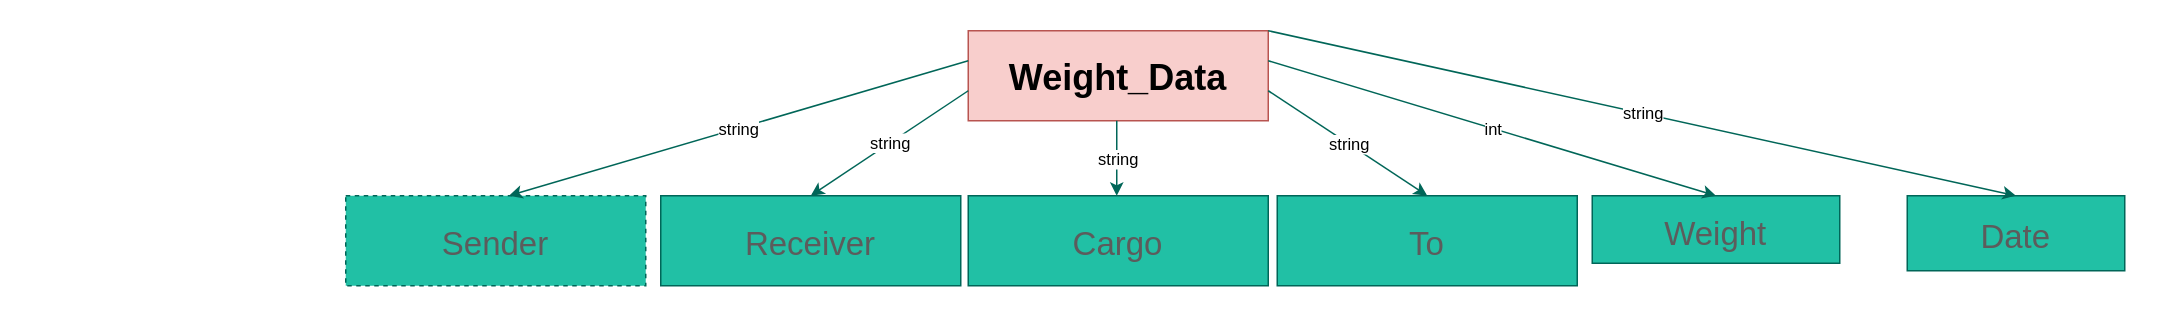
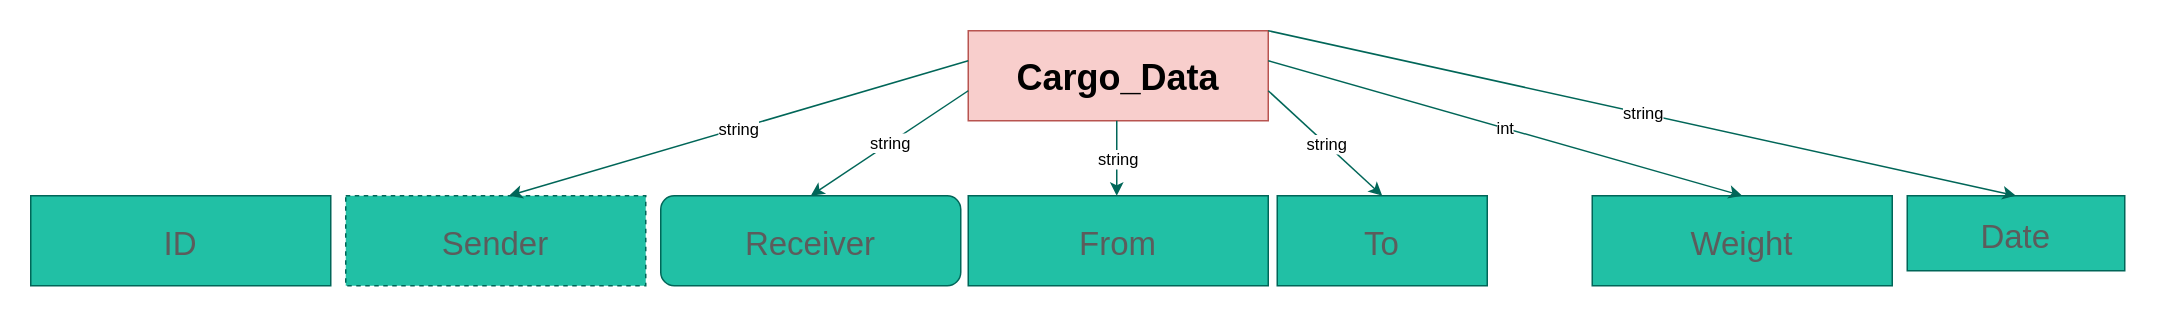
- <mxCell id="9" value="&lt;font size=&quot;1&quot;&gt;&lt;b style=&quot;font-size: 24px&quot;&gt;Weight_Data&lt;/b&gt;&lt;/font&gt;" style="rounded=0;whiteSpace=wrap;html=1;sketch=0;strokeColor=#b85450;fillColor=#f8cecc;fontFamily=Helvetica;fontSize=29;" vertex="1" parent="1"><mxGeometry x="645" y="20" width="200" height="60" as="geometry" /></mxCell>
+ <mxCell id="9" value="&lt;font size=&quot;1&quot;&gt;&lt;b style=&quot;font-size: 24px&quot;&gt;Cargo_Data&lt;/b&gt;&lt;/font&gt;" style="rounded=0;whiteSpace=wrap;html=1;sketch=0;strokeColor=#b85450;fillColor=#f8cecc;fontFamily=Helvetica;fontSize=29;" vertex="1" parent="1"><mxGeometry x="645" y="20" width="200" height="60" as="geometry" /></mxCell>
- <mxCell id="7" value="&lt;span style=&quot;font-size: 22px&quot;&gt;Weight&lt;/span&gt;" style="rounded=0;whiteSpace=wrap;html=1;sketch=0;strokeColor=#006658;fillColor=#21C0A5;fontFamily=Helvetica;fontSize=29;fontColor=#5C5C5C;" vertex="1" parent="1"><mxGeometry x="1061" y="130" width="165" height="45" as="geometry" /></mxCell>
+ <mxCell id="7" value="&lt;span style=&quot;font-size: 22px&quot;&gt;Weight&lt;/span&gt;" style="rounded=0;whiteSpace=wrap;html=1;sketch=0;strokeColor=#006658;fillColor=#21C0A5;fontFamily=Helvetica;fontSize=29;fontColor=#5C5C5C;" vertex="1" parent="1"><mxGeometry x="1061" y="130" width="200" height="60" as="geometry" /></mxCell>
+ <mxCell id="2" value="&lt;font style=&quot;font-size: 22px&quot;&gt;ID&lt;/font&gt;" style="rounded=0;whiteSpace=wrap;html=1;sketch=0;strokeColor=#006658;fillColor=#21C0A5;fontFamily=Helvetica;fontSize=29;fontColor=#5C5C5C;" vertex="1" parent="1"><mxGeometry x="20" y="130" width="200" height="60" as="geometry" /></mxCell>
- <mxCell id="8" value="&lt;span style=&quot;font-size: 22px&quot;&gt;Receiver&lt;/span&gt;" style="rounded=0;whiteSpace=wrap;html=1;sketch=0;strokeColor=#006658;fillColor=#21C0A5;fontFamily=Helvetica;fontSize=29;fontColor=#5C5C5C;" vertex="1" parent="1"><mxGeometry x="440" y="130" width="200" height="60" as="geometry" /></mxCell>
+ <mxCell id="8" value="&lt;span style=&quot;font-size: 22px&quot;&gt;Receiver&lt;/span&gt;" style="whiteSpace=wrap;html=1;sketch=0;strokeColor=#006658;fillColor=#21C0A5;fontFamily=Helvetica;fontSize=29;fontColor=#5C5C5C;rounded=1;" vertex="1" parent="1"><mxGeometry x="440" y="130" width="200" height="60" as="geometry" /></mxCell>
- <mxCell id="4" value="&lt;span style=&quot;font-size: 22px&quot;&gt;Cargo&lt;/span&gt;" style="rounded=0;whiteSpace=wrap;html=1;sketch=0;strokeColor=#006658;fillColor=#21C0A5;fontFamily=Helvetica;fontSize=29;fontColor=#5C5C5C;" vertex="1" parent="1"><mxGeometry x="645" y="130" width="200" height="60" as="geometry" /></mxCell>
+ <mxCell id="4" value="&lt;span style=&quot;font-size: 22px&quot;&gt;From&lt;/span&gt;" style="rounded=0;whiteSpace=wrap;html=1;sketch=0;strokeColor=#006658;fillColor=#21C0A5;fontFamily=Helvetica;fontSize=29;fontColor=#5C5C5C;" vertex="1" parent="1"><mxGeometry x="645" y="130" width="200" height="60" as="geometry" /></mxCell>
- <mxCell id="5" value="&lt;span style=&quot;font-size: 22px&quot;&gt;To&lt;/span&gt;" style="rounded=0;whiteSpace=wrap;html=1;sketch=0;strokeColor=#006658;fillColor=#21C0A5;fontFamily=Helvetica;fontSize=29;fontColor=#5C5C5C;" vertex="1" parent="1"><mxGeometry x="851" y="130" width="200" height="60" as="geometry" /></mxCell>
+ <mxCell id="5" value="&lt;span style=&quot;font-size: 22px&quot;&gt;To&lt;/span&gt;" style="rounded=0;whiteSpace=wrap;html=1;sketch=0;strokeColor=#006658;fillColor=#21C0A5;fontFamily=Helvetica;fontSize=29;fontColor=#5C5C5C;" vertex="1" parent="1"><mxGeometry x="851" y="130" width="140" height="60" as="geometry" /></mxCell>
